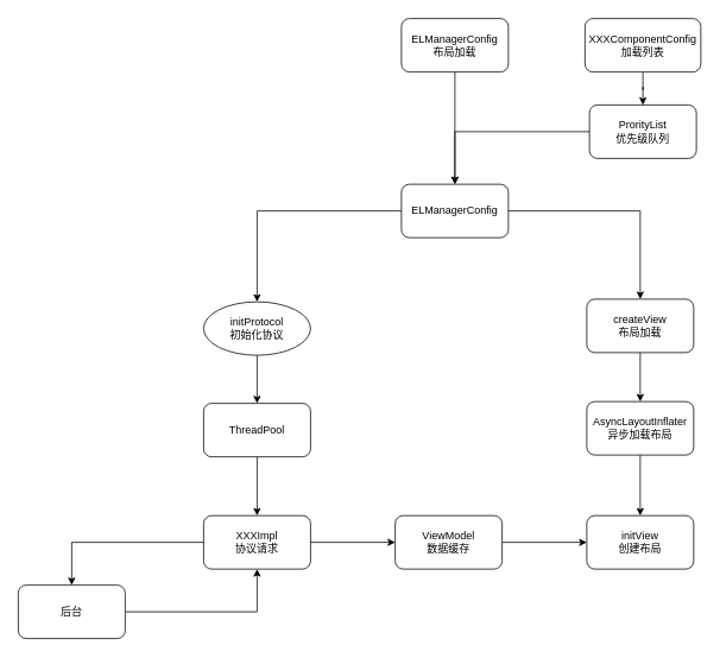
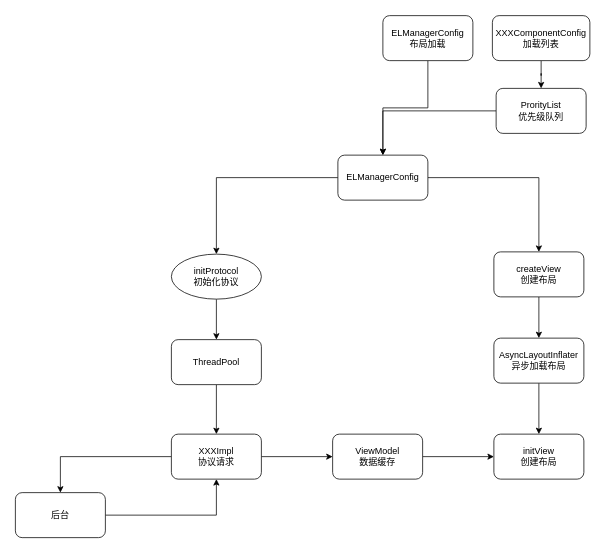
- <mxCell id="22" value="ELManagerConfig&lt;br&gt;布局加载" style="rounded=1;whiteSpace=wrap;html=1;" vertex="1" parent="1"><mxGeometry x="450" y="20" width="120" height="60" as="geometry" /></mxCell>
+ <mxCell id="22" value="ELManagerConfig&lt;br&gt;布局加载" style="rounded=1;whiteSpace=wrap;html=1;" vertex="1" parent="1"><mxGeometry x="510" y="20" width="120" height="60" as="geometry" /></mxCell>
- <mxCell id="5" value="createView&lt;br&gt;布局加载" style="rounded=1;whiteSpace=wrap;html=1;" vertex="1" parent="1"><mxGeometry x="658" y="335" width="120" height="60" as="geometry" /></mxCell>
+ <mxCell id="5" value="createView&lt;br&gt;创建布局" style="rounded=1;whiteSpace=wrap;html=1;" vertex="1" parent="1"><mxGeometry x="658" y="335" width="120" height="60" as="geometry" /></mxCell>
